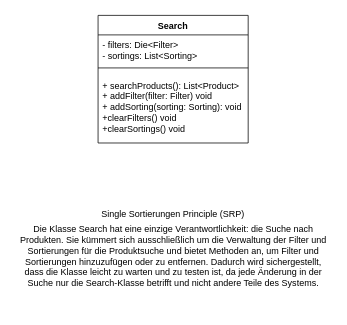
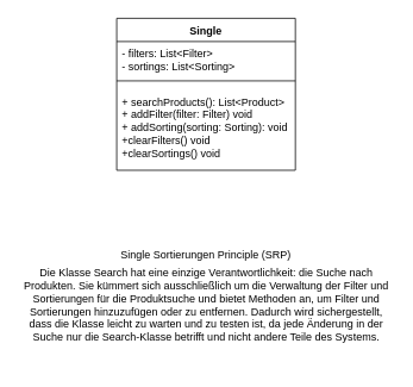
- <mxCell id="2" value="Search" style="swimlane;fontStyle=1;align=center;verticalAlign=top;childLayout=stackLayout;horizontal=1;startSize=26;horizontalStack=0;resizeParent=1;resizeParentMax=0;resizeLast=0;collapsible=1;marginBottom=0;whiteSpace=wrap;html=1;" vertex="1" parent="1"><mxGeometry x="130" y="20" width="200" height="170" as="geometry" /></mxCell>
+ <mxCell id="2" value="Single" style="swimlane;fontStyle=1;align=center;verticalAlign=top;childLayout=stackLayout;horizontal=1;startSize=26;horizontalStack=0;resizeParent=1;resizeParentMax=0;resizeLast=0;collapsible=1;marginBottom=0;whiteSpace=wrap;html=1;" vertex="1" parent="1"><mxGeometry x="130" y="20" width="200" height="170" as="geometry" /></mxCell>
- <mxCell id="3" value="- filters: Die&amp;lt;Filter&amp;gt;&lt;br&gt;- sortings: List&amp;lt;Sorting&amp;gt;" style="text;strokeColor=none;fillColor=none;align=left;verticalAlign=top;spacingLeft=4;spacingRight=4;overflow=hidden;rotatable=0;points=[[0,0.5],[1,0.5]];portConstraint=eastwest;whiteSpace=wrap;html=1;" vertex="1" parent="2"><mxGeometry y="26" width="200" height="34" as="geometry" /></mxCell>
+ <mxCell id="3" value="- filters: List&amp;lt;Filter&amp;gt;&lt;br&gt;- sortings: List&amp;lt;Sorting&amp;gt;" style="text;strokeColor=none;fillColor=none;align=left;verticalAlign=top;spacingLeft=4;spacingRight=4;overflow=hidden;rotatable=0;points=[[0,0.5],[1,0.5]];portConstraint=eastwest;whiteSpace=wrap;html=1;" vertex="1" parent="2"><mxGeometry y="26" width="200" height="34" as="geometry" /></mxCell>
